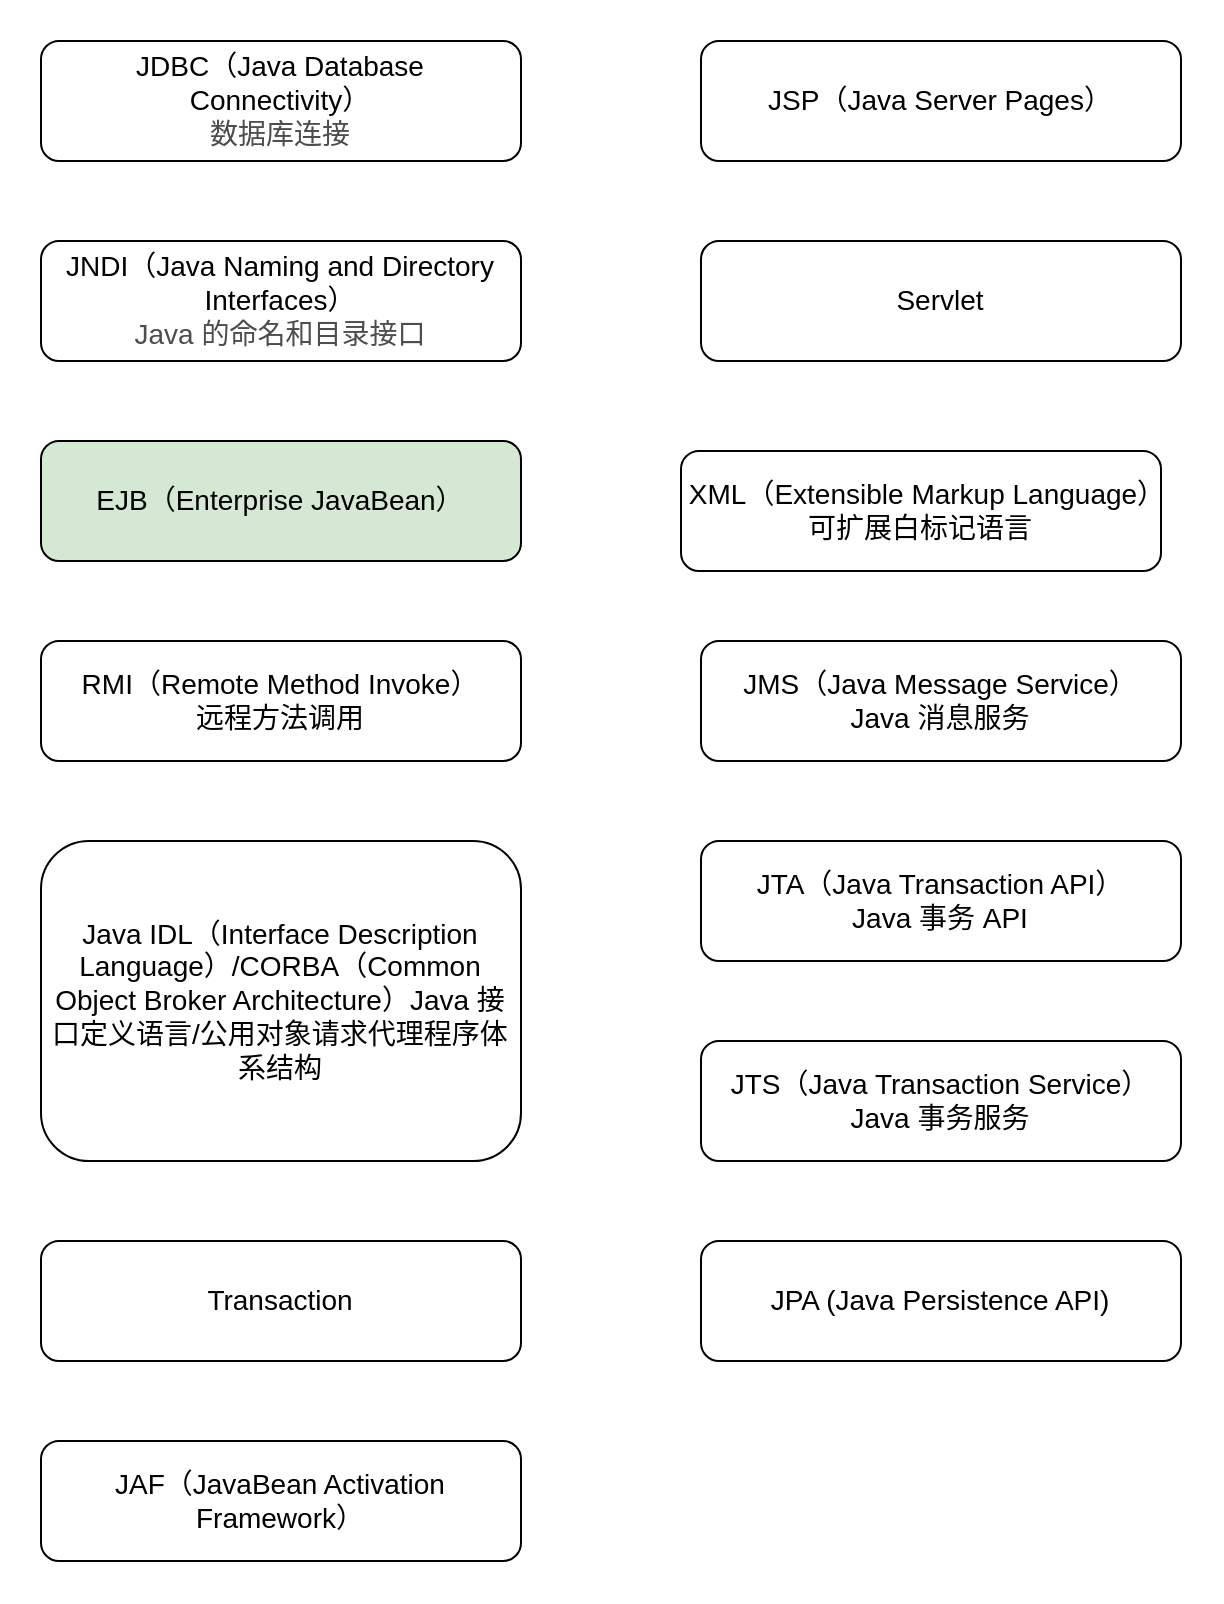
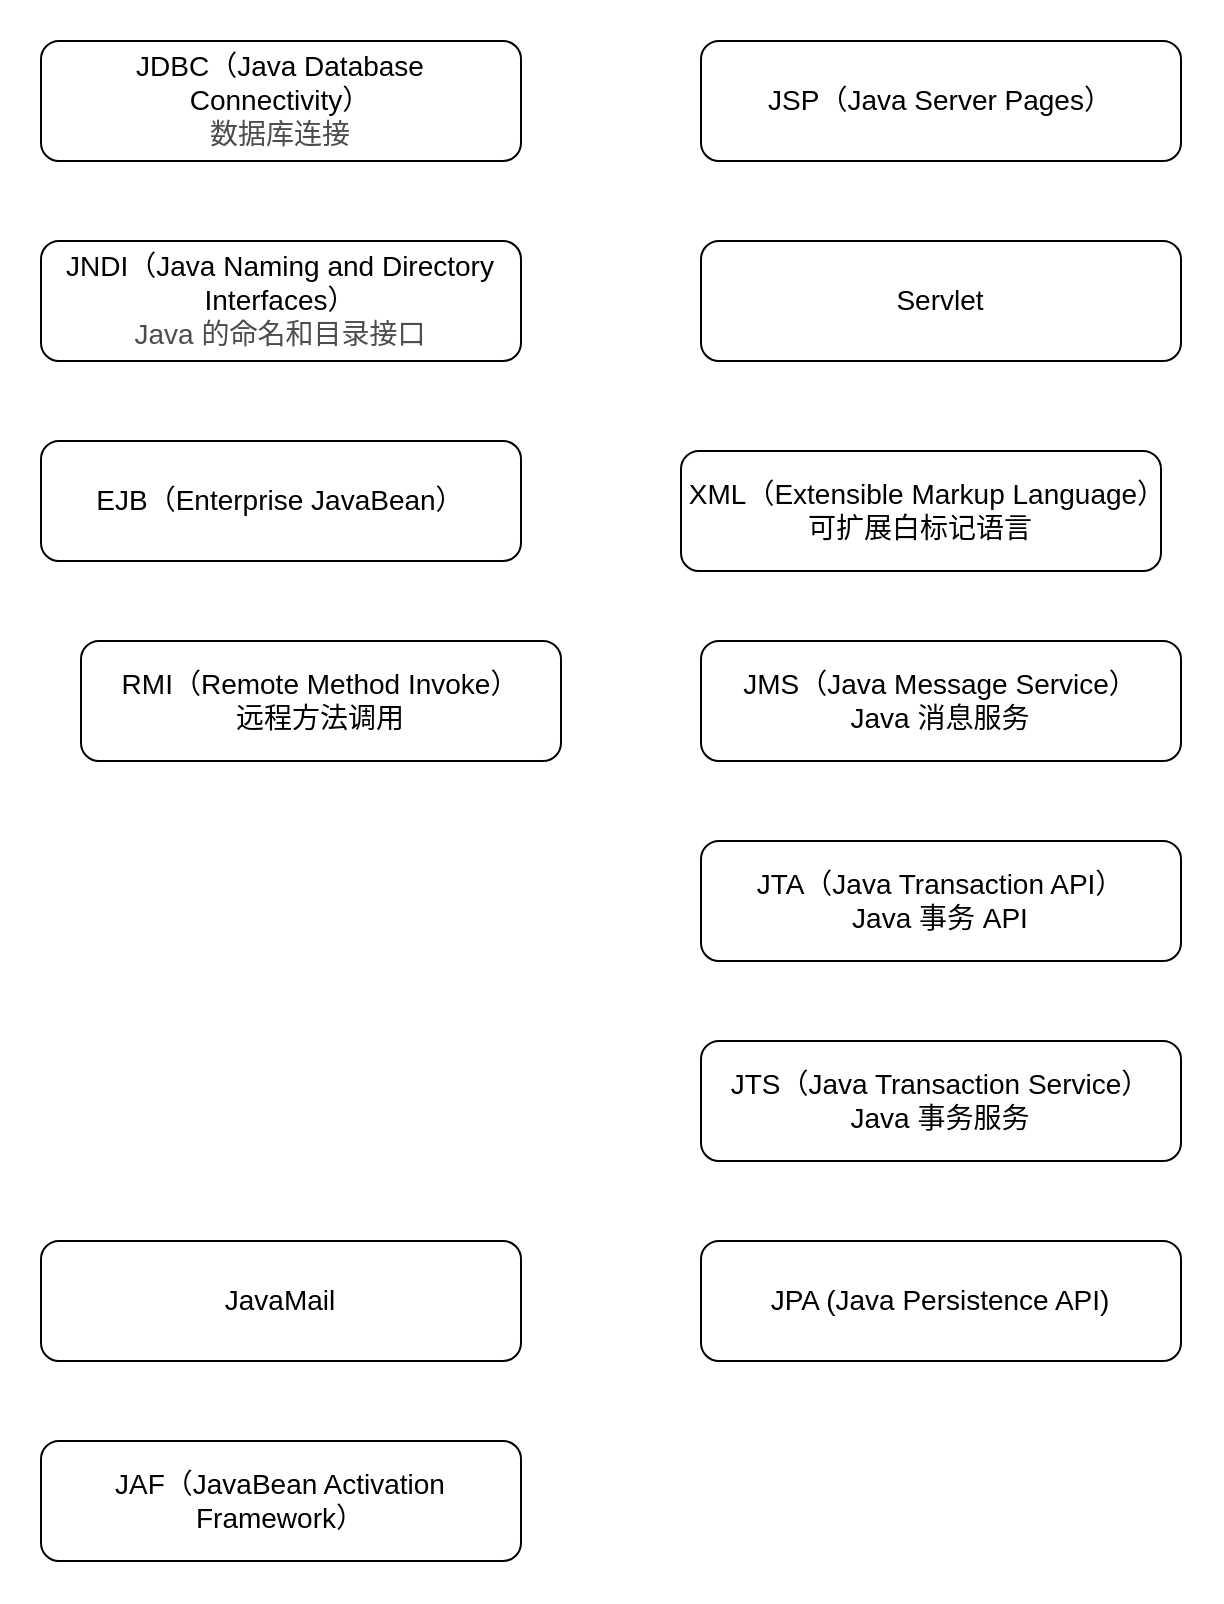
- <mxCell id="4" value="EJB（Enterprise JavaBean）" style="rounded=1;whiteSpace=wrap;html=1;fontSize=14;fillColor=#d5e8d4;" vertex="1" parent="1"><mxGeometry x="20" y="220" width="240" height="60" as="geometry" /></mxCell>
+ <mxCell id="4" value="EJB（Enterprise JavaBean）" style="rounded=1;whiteSpace=wrap;html=1;fontSize=14;" vertex="1" parent="1"><mxGeometry x="20" y="220" width="240" height="60" as="geometry" /></mxCell>
- <mxCell id="5" value="RMI（Remote Method Invoke）&lt;br&gt;远程方法调用" style="rounded=1;whiteSpace=wrap;html=1;fontSize=14;" vertex="1" parent="1"><mxGeometry x="20" y="320" width="240" height="60" as="geometry" /></mxCell>
+ <mxCell id="5" value="RMI（Remote Method Invoke）&lt;br&gt;远程方法调用" style="rounded=1;whiteSpace=wrap;html=1;fontSize=14;" vertex="1" parent="1"><mxGeometry x="40" y="320" width="240" height="60" as="geometry" /></mxCell>
- <mxCell id="6" value="Java IDL（Interface Description Language）/CORBA（Common Object Broker Architecture）Java 接口定义语言/公用对象请求代理程序体系结构" style="rounded=1;whiteSpace=wrap;html=1;fontSize=14;" vertex="1" parent="1"><mxGeometry x="20" y="420" width="240" height="160" as="geometry" /></mxCell>
- <mxCell id="13" value="Transaction" style="rounded=1;whiteSpace=wrap;html=1;fontSize=14;" vertex="1" parent="1"><mxGeometry x="20" y="620" width="240" height="60" as="geometry" /></mxCell>
+ <mxCell id="13" value="JavaMail" style="rounded=1;whiteSpace=wrap;html=1;fontSize=14;" vertex="1" parent="1"><mxGeometry x="20" y="620" width="240" height="60" as="geometry" /></mxCell>
